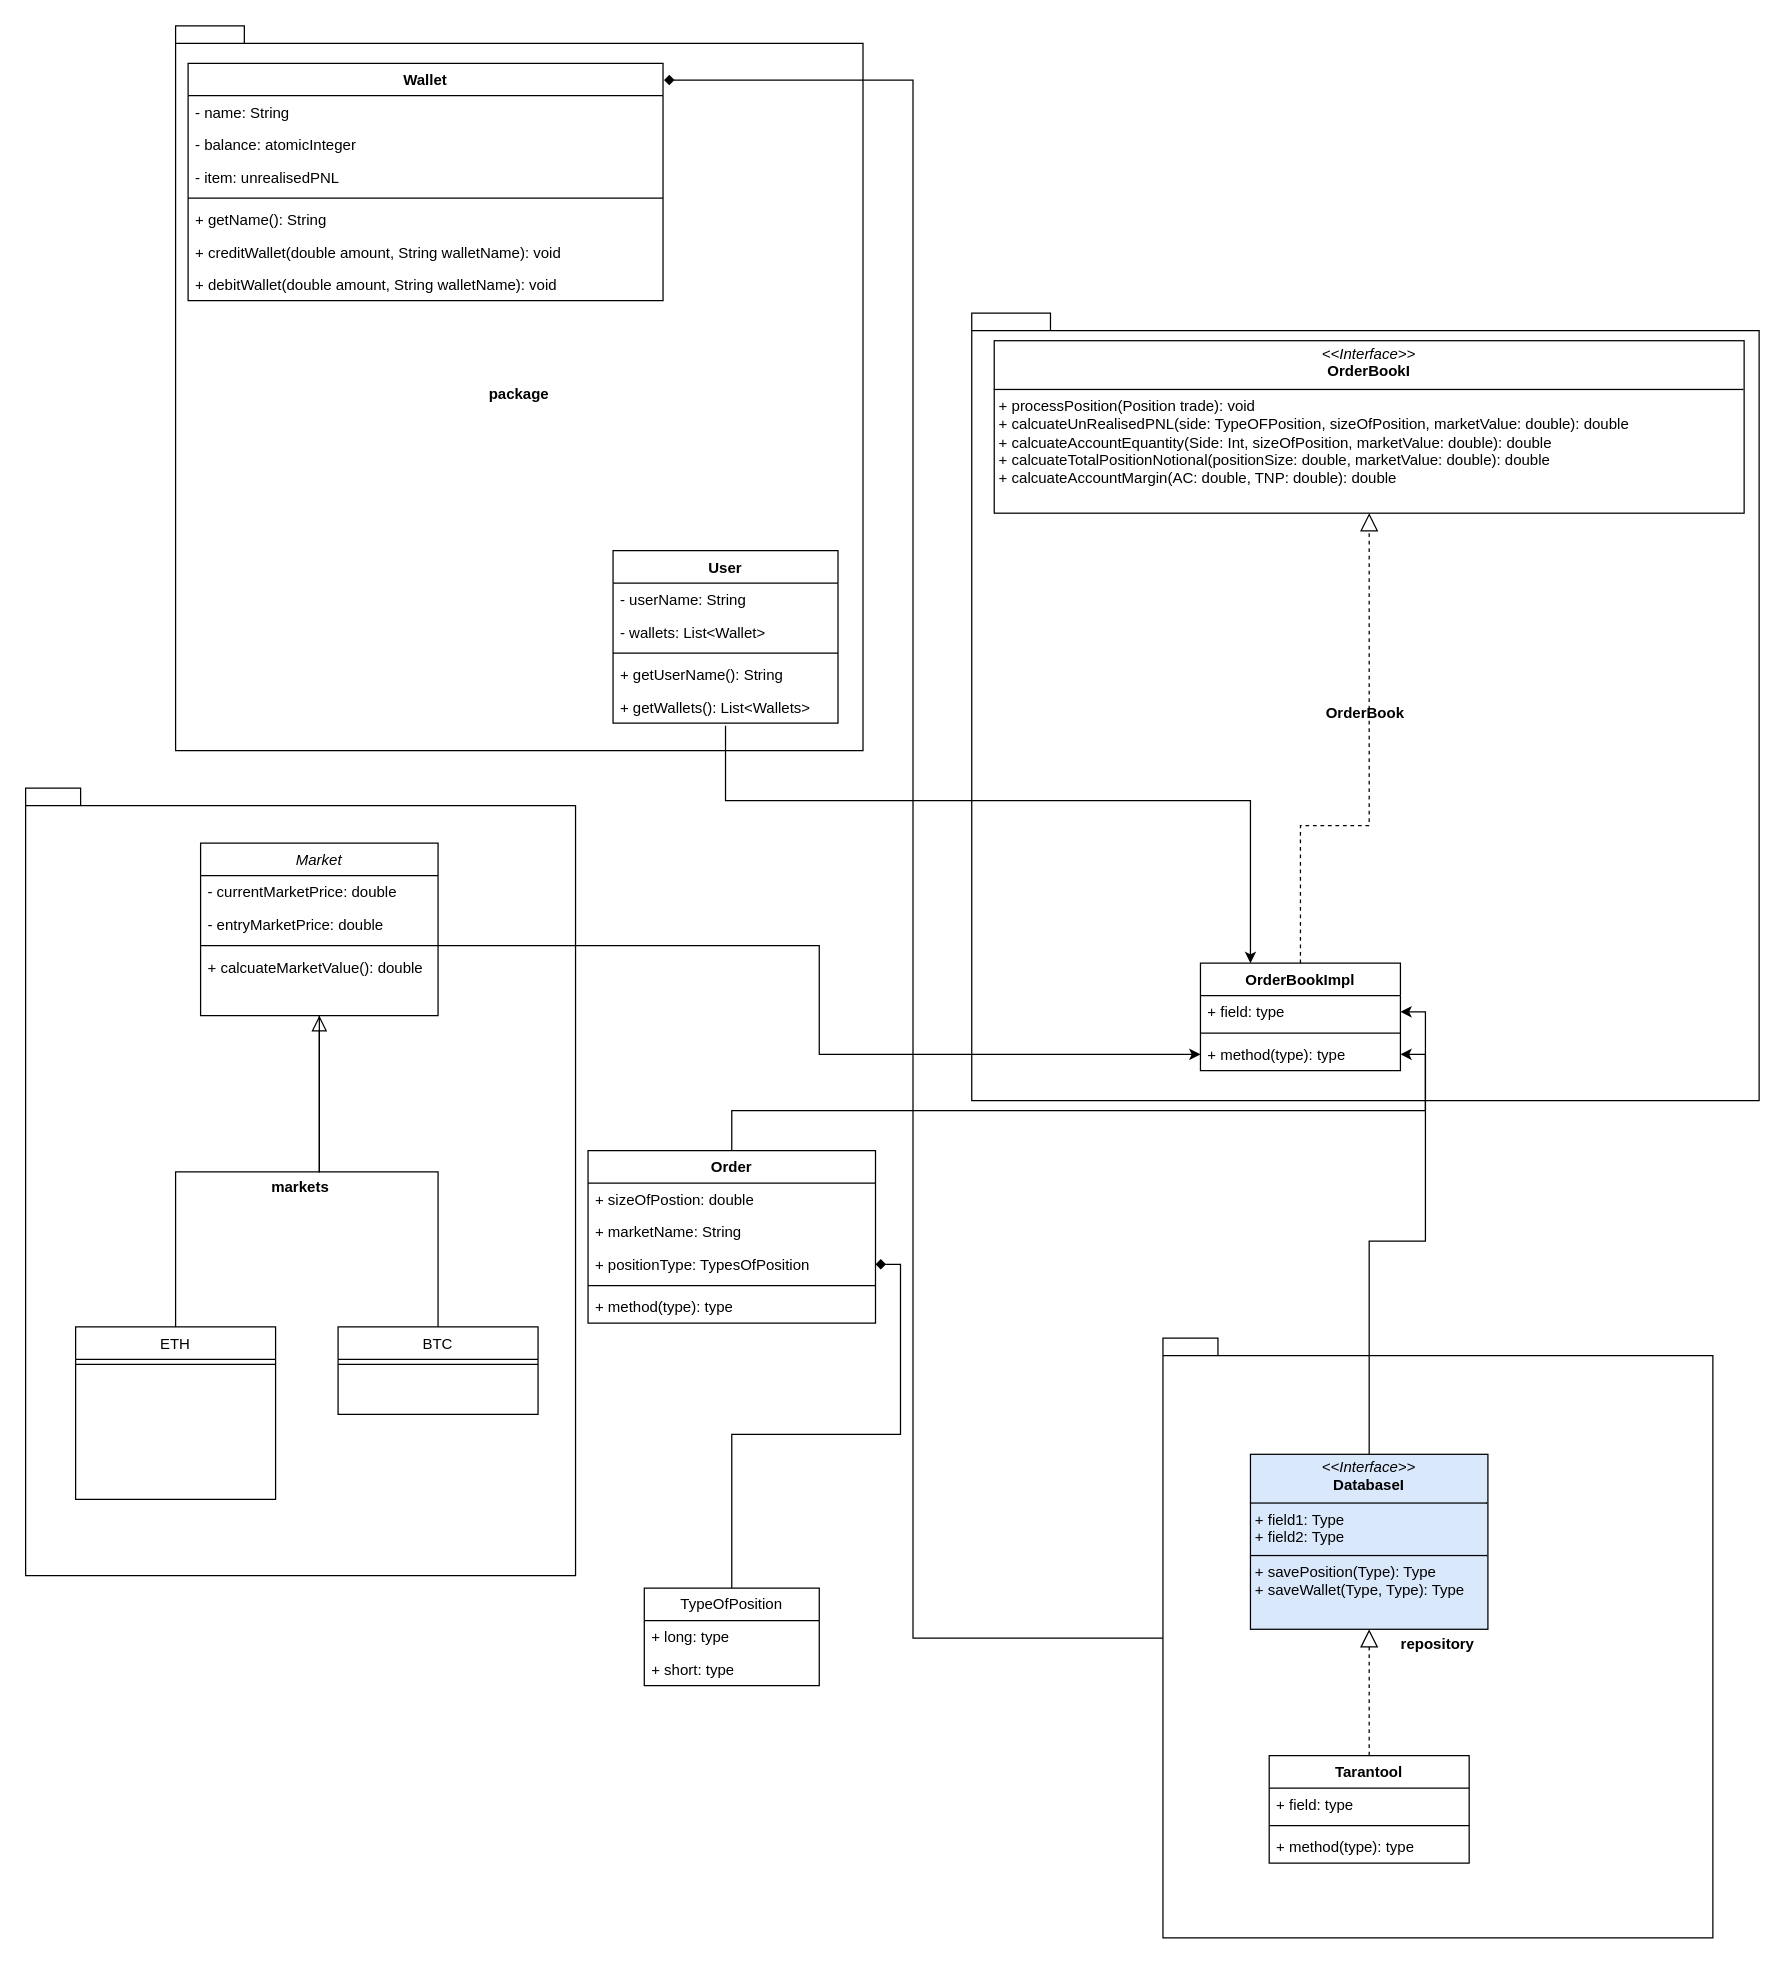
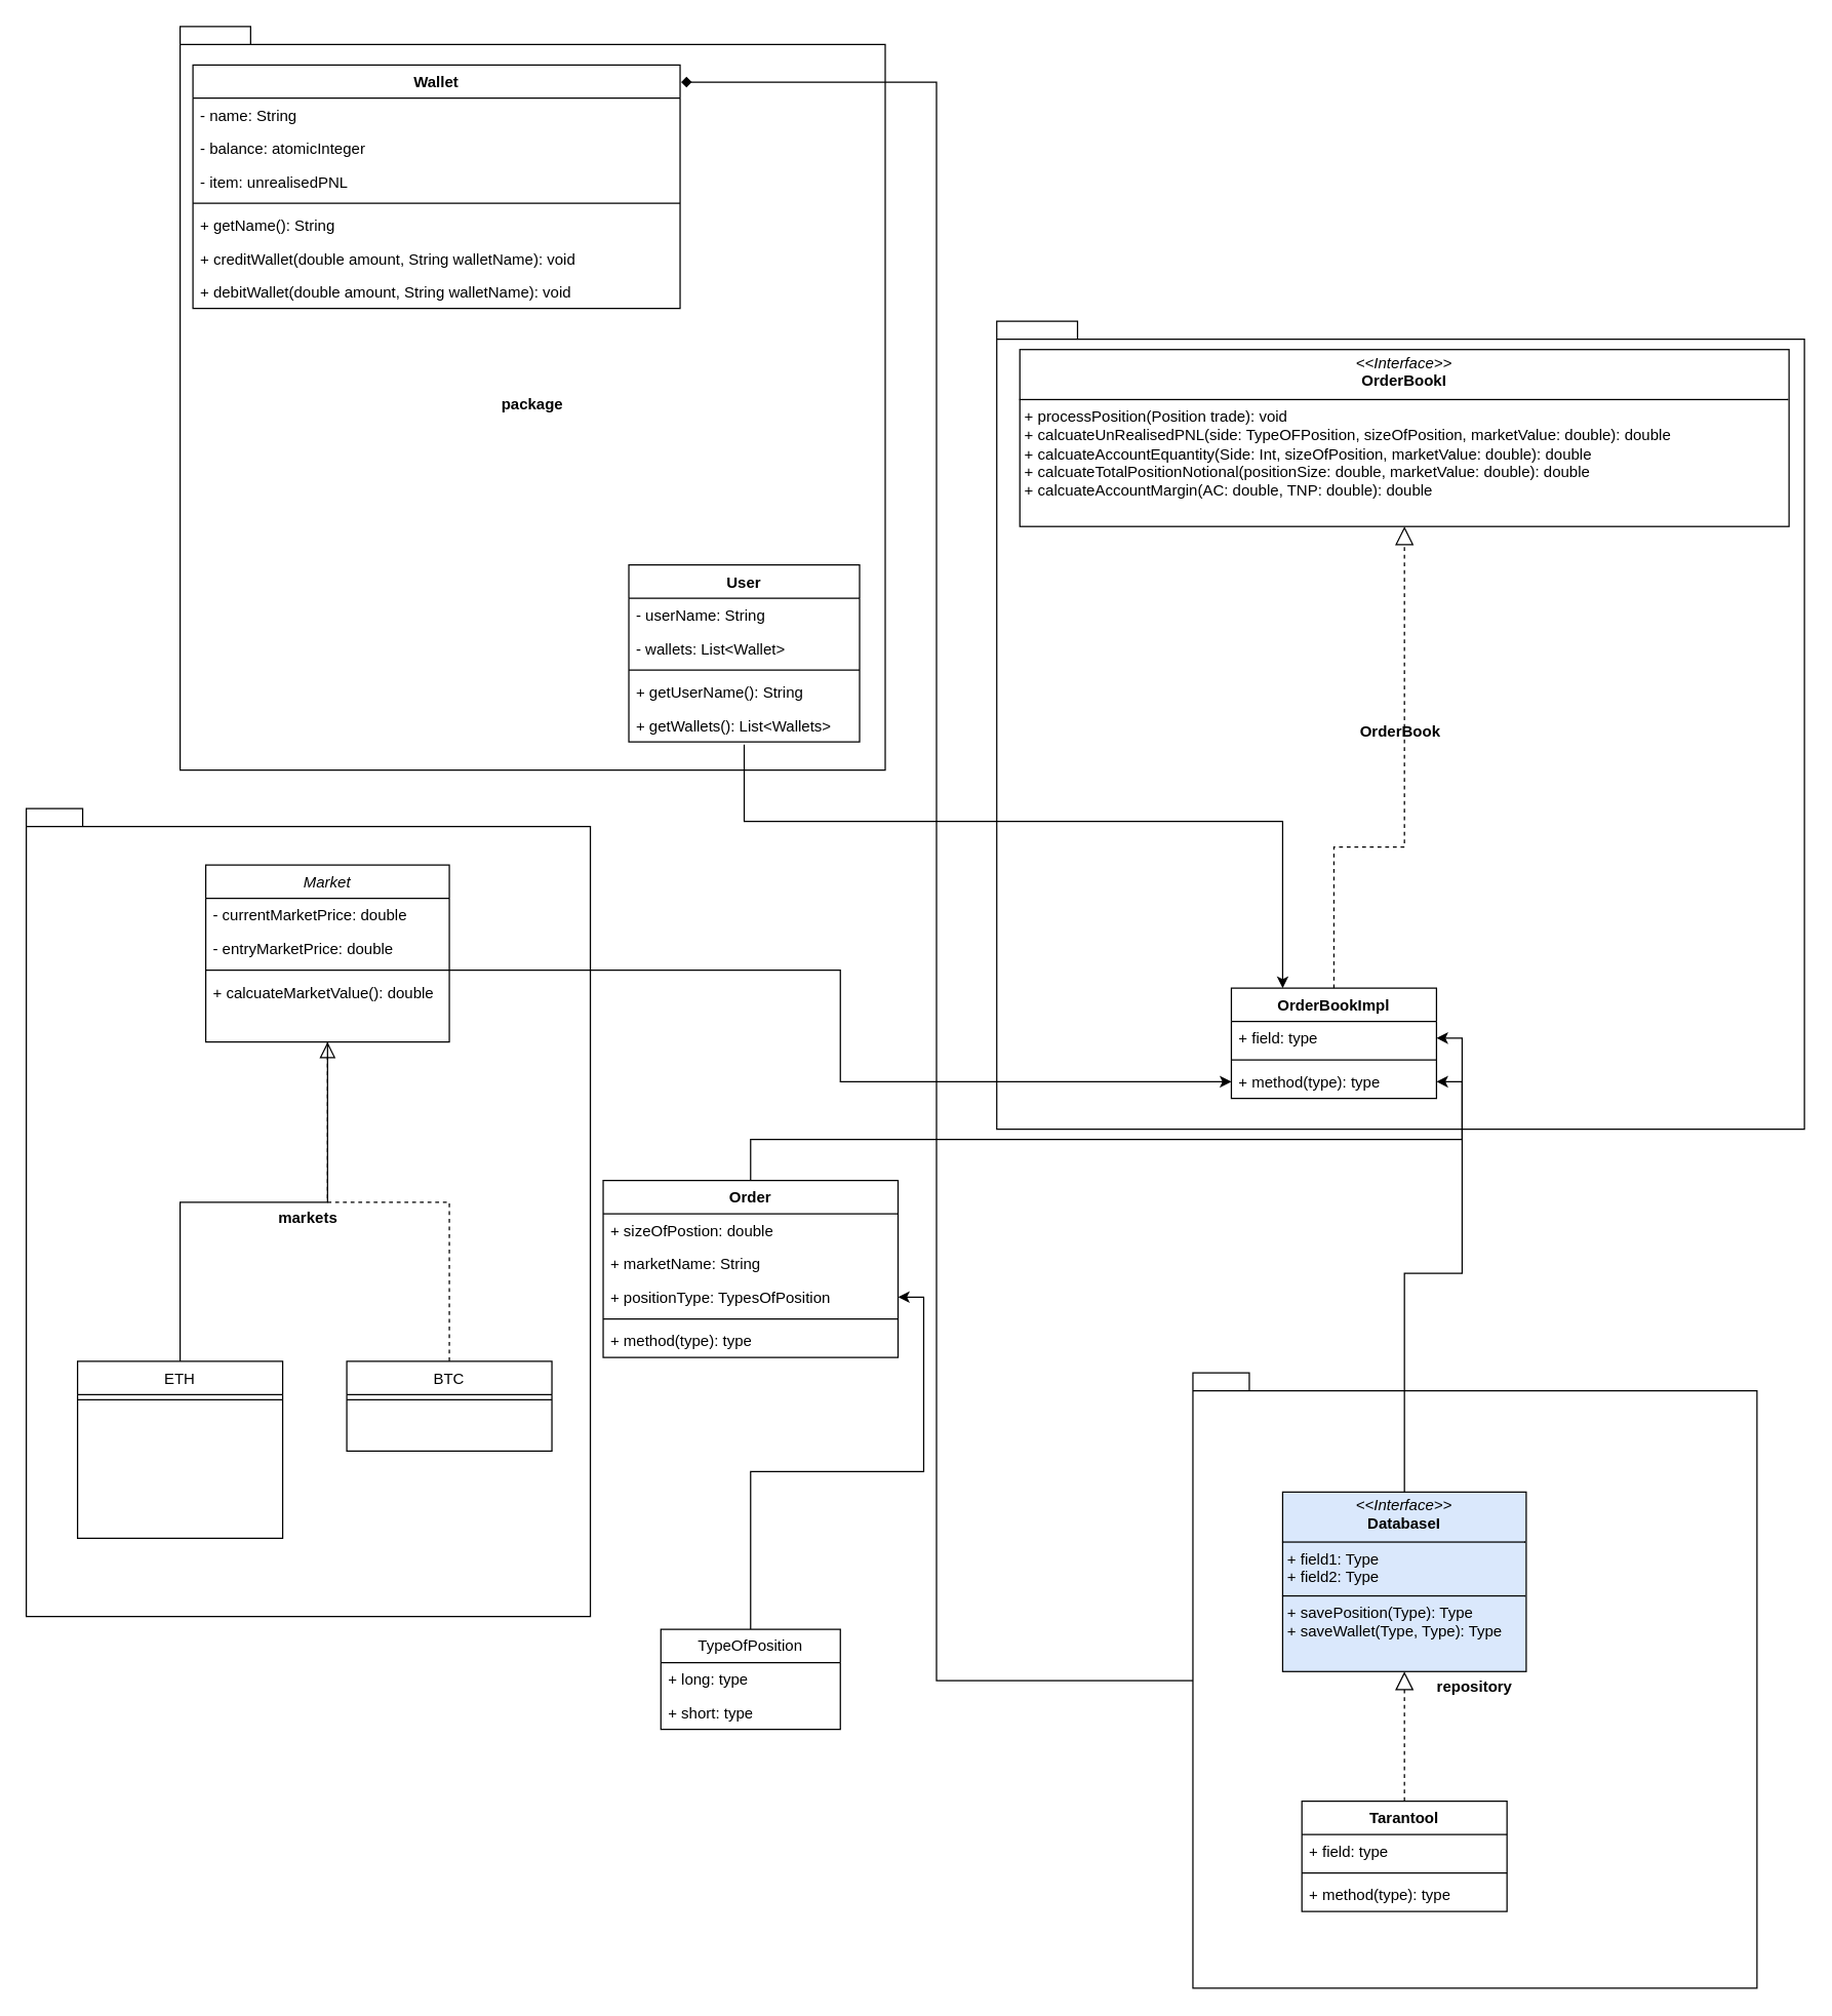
- <mxCell id="52" value="" style="endArrow=block;endSize=10;endFill=0;shadow=0;strokeWidth=1;rounded=0;curved=0;edgeStyle=elbowEdgeStyle;elbow=vertical;" parent="1" source="50" target="43" edge="1"><mxGeometry width="160" relative="1" as="geometry"><mxPoint x="150" y="1074" as="sourcePoint" /><mxPoint x="250" y="972" as="targetPoint" /></mxGeometry></mxCell>
+ <mxCell id="52" value="" style="endArrow=block;endSize=10;endFill=0;shadow=0;strokeWidth=1;rounded=0;curved=0;edgeStyle=elbowEdgeStyle;elbow=vertical;dashed=1;" parent="1" source="50" target="43" edge="1"><mxGeometry width="160" relative="1" as="geometry"><mxPoint x="150" y="1074" as="sourcePoint" /><mxPoint x="250" y="972" as="targetPoint" /></mxGeometry></mxCell>
- <mxCell id="54" style="edgeStyle=orthogonalEdgeStyle;rounded=0;orthogonalLoop=1;jettySize=auto;html=1;entryX=1;entryY=0.5;entryDx=0;entryDy=0;endArrow=diamond;" parent="1" source="55" target="8" edge="1"><mxGeometry relative="1" as="geometry" /></mxCell>
+ <mxCell id="54" style="edgeStyle=orthogonalEdgeStyle;rounded=0;orthogonalLoop=1;jettySize=auto;html=1;entryX=1;entryY=0.5;entryDx=0;entryDy=0;" parent="1" source="55" target="8" edge="1"><mxGeometry relative="1" as="geometry" /></mxCell>
